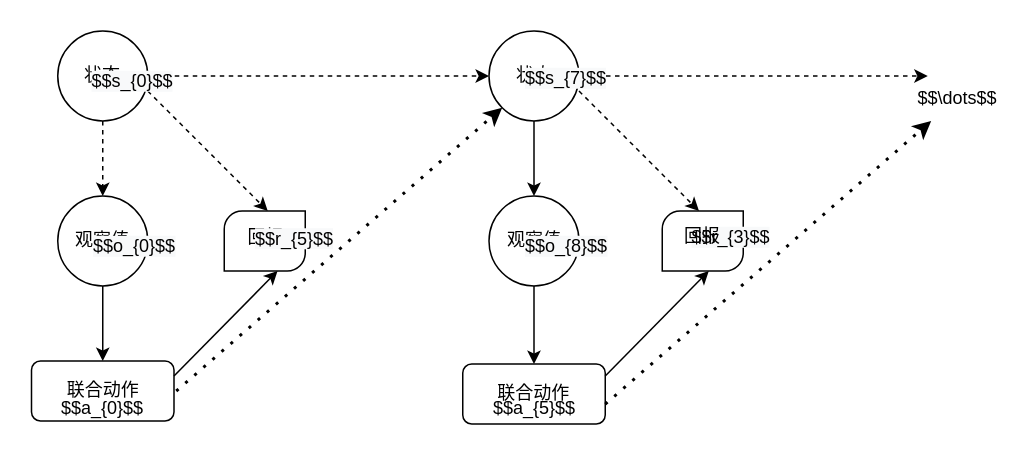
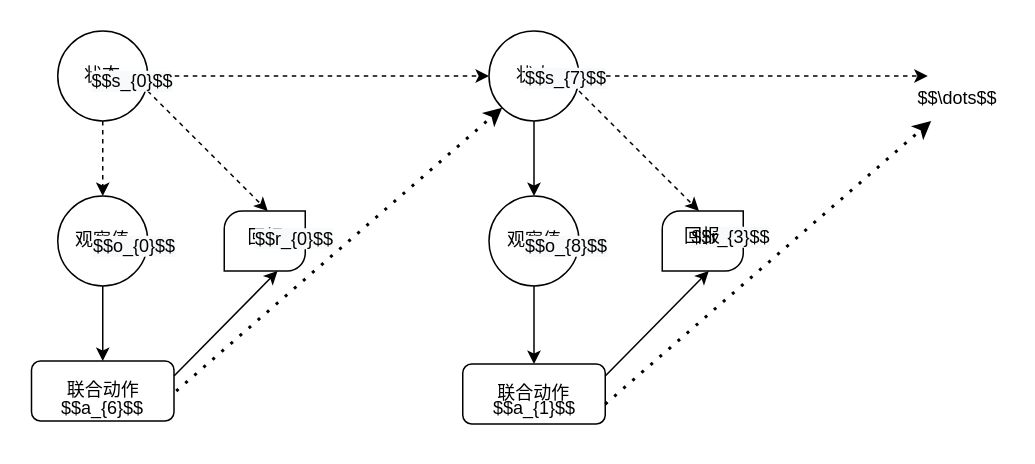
- <mxCell id="29" value="&lt;span style=&quot;color: rgb(0, 0, 0); font-family: helvetica; font-size: 12px; font-style: normal; font-weight: 400; letter-spacing: normal; text-align: center; text-indent: 0px; text-transform: none; word-spacing: 0px; background-color: rgb(248, 249, 250); display: inline; float: none;&quot;&gt;$$r_{5}$$&lt;/span&gt;" style="text;whiteSpace=wrap;html=1;" vertex="1" parent="1"><mxGeometry x="168" y="145" width="80" height="30" as="geometry" /></mxCell>
+ <mxCell id="29" value="&lt;span style=&quot;color: rgb(0, 0, 0); font-family: helvetica; font-size: 12px; font-style: normal; font-weight: 400; letter-spacing: normal; text-align: center; text-indent: 0px; text-transform: none; word-spacing: 0px; background-color: rgb(248, 249, 250); display: inline; float: none;&quot;&gt;$$r_{0}$$&lt;/span&gt;" style="text;whiteSpace=wrap;html=1;" vertex="1" parent="1"><mxGeometry x="168" y="145" width="80" height="30" as="geometry" /></mxCell>
- <mxCell id="8" value="&lt;span&gt;$$a_{0}$$&lt;/span&gt;" style="text;html=1;strokeColor=none;fillColor=none;align=center;verticalAlign=middle;whiteSpace=wrap;rounded=0;" vertex="1" parent="1"><mxGeometry x="38" y="257" width="60" height="30" as="geometry" /></mxCell>
+ <mxCell id="8" value="&lt;span&gt;$$a_{6}$$&lt;/span&gt;" style="text;html=1;strokeColor=none;fillColor=none;align=center;verticalAlign=middle;whiteSpace=wrap;rounded=0;" vertex="1" parent="1"><mxGeometry x="38" y="257" width="60" height="30" as="geometry" /></mxCell>
- <mxCell id="15" value="&lt;span&gt;$$a_{5}$$&lt;/span&gt;" style="text;html=1;strokeColor=none;fillColor=none;align=center;verticalAlign=middle;whiteSpace=wrap;rounded=0;" vertex="1" parent="1"><mxGeometry x="325.5" y="257" width="60" height="30" as="geometry" /></mxCell>
+ <mxCell id="15" value="&lt;span&gt;$$a_{1}$$&lt;/span&gt;" style="text;html=1;strokeColor=none;fillColor=none;align=center;verticalAlign=middle;whiteSpace=wrap;rounded=0;" vertex="1" parent="1"><mxGeometry x="325.5" y="257" width="60" height="30" as="geometry" /></mxCell>
